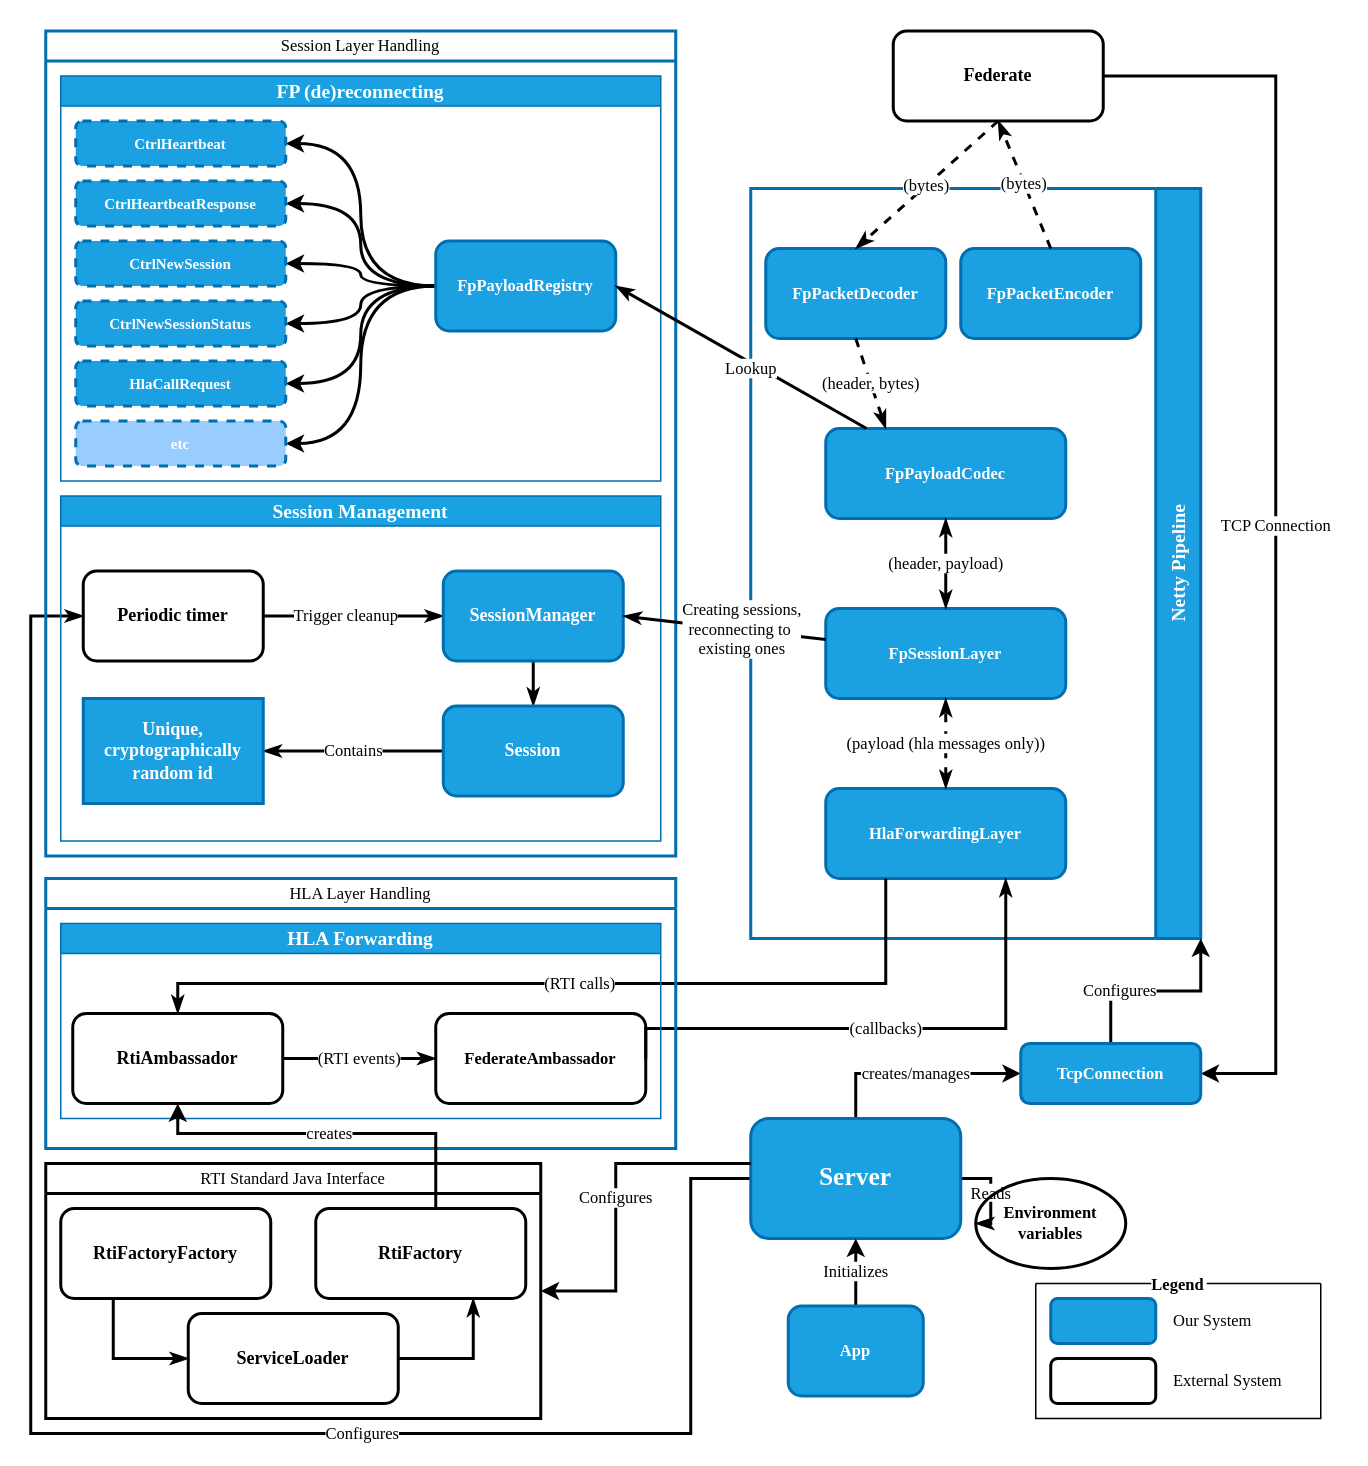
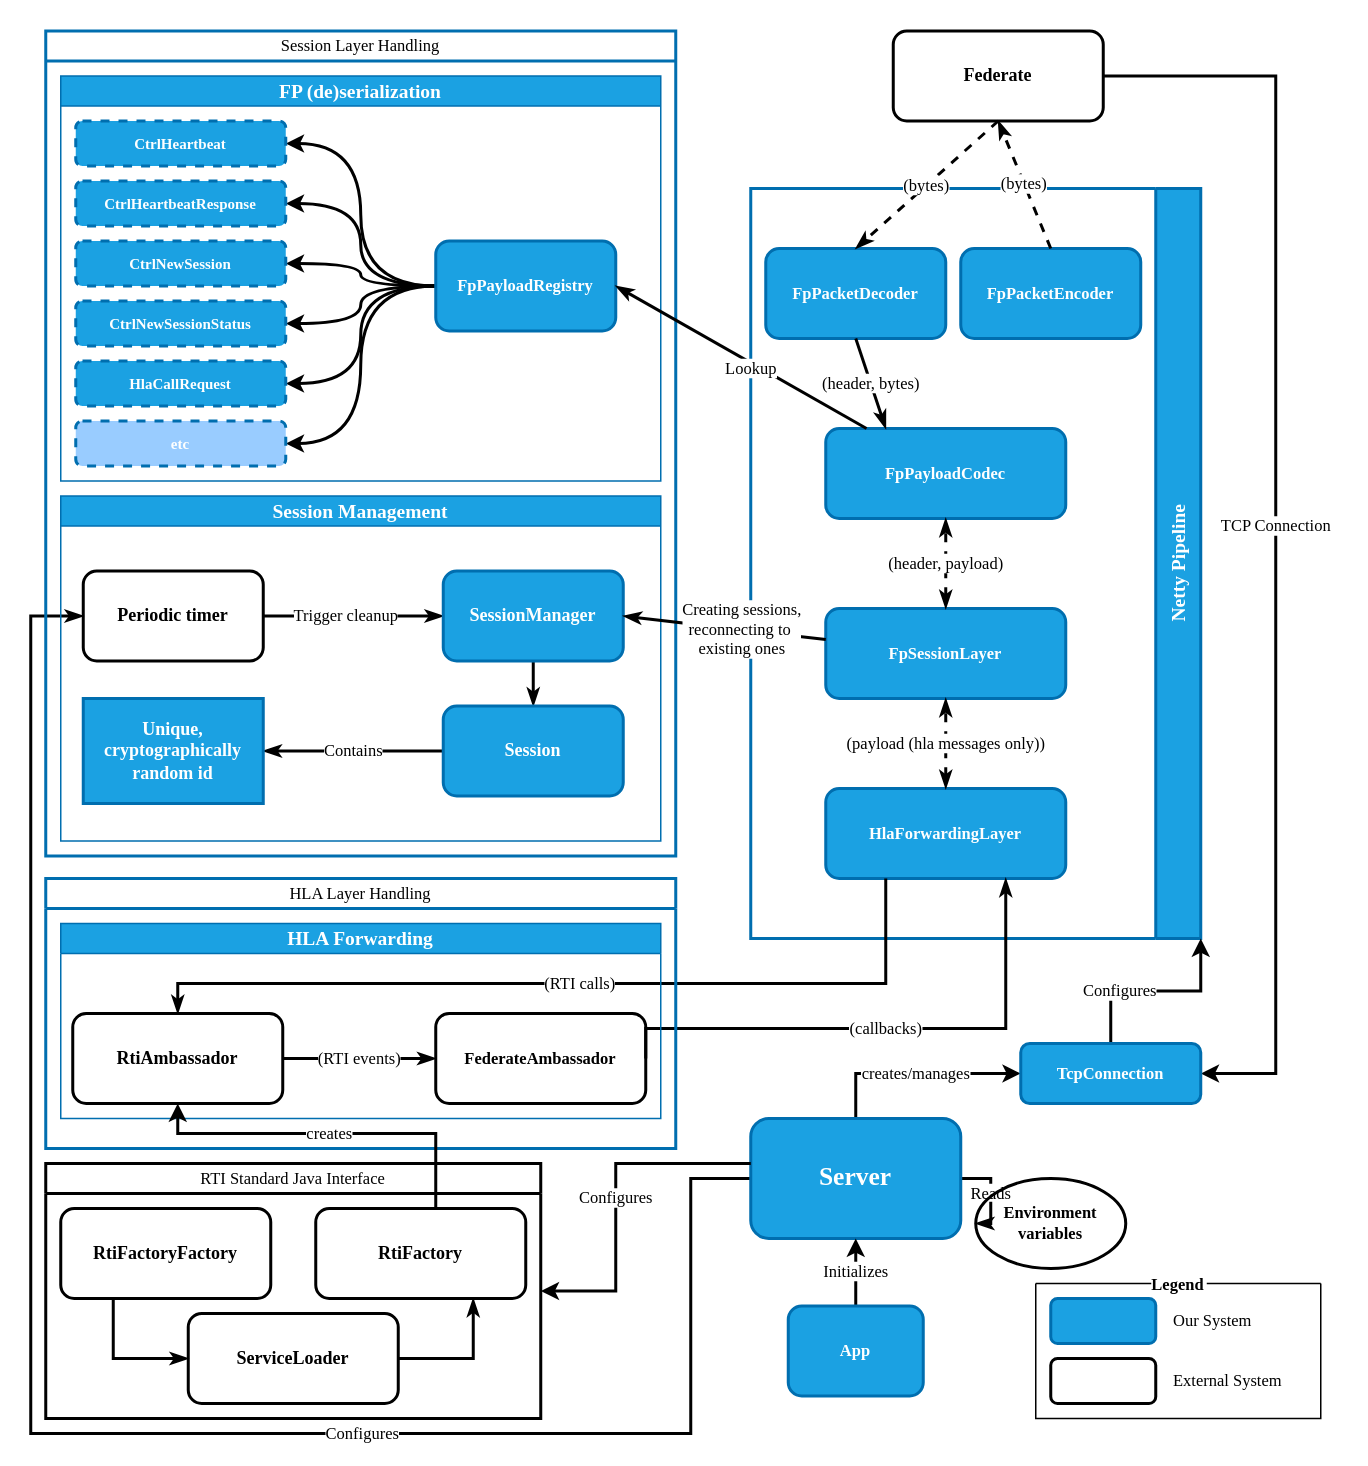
- <mxCell id="19" value="FP (de)reconnecting" style="swimlane;whiteSpace=wrap;html=1;flipH=1;fontFamily=Verdana;fillColor=#1ba1e2;fontColor=#ffffff;strokeColor=#006EAF;fontStyle=1;fontSize=13;startSize=20;" parent="18" vertex="1"><mxGeometry x="10" y="30" width="400" height="270" as="geometry" /></mxCell>
+ <mxCell id="19" value="FP (de)serialization" style="swimlane;whiteSpace=wrap;html=1;flipH=1;fontFamily=Verdana;fillColor=#1ba1e2;fontColor=#ffffff;strokeColor=#006EAF;fontStyle=1;fontSize=13;startSize=20;" parent="18" vertex="1"><mxGeometry x="10" y="30" width="400" height="270" as="geometry" /></mxCell>
- <mxCell id="10" value="(header, bytes)" style="endArrow=classicThin;startArrow=none;html=1;rounded=0;strokeColor=light-dark(#000000,#000000);strokeWidth=2;align=center;verticalAlign=middle;fontFamily=Verdana;fontSize=11;fontColor=default;fontStyle=0;labelBorderColor=none;labelBackgroundColor=default;startFill=0;endFill=1;dashed=1;entryX=0.25;entryY=0;entryDx=0;entryDy=0;exitX=0.5;exitY=1;exitDx=0;exitDy=0;" parent="2" source="3" target="4" edge="1"><mxGeometry width="50" height="50" relative="1" as="geometry"><mxPoint x="10" y="170" as="sourcePoint" /><mxPoint x="100" y="110" as="targetPoint" /></mxGeometry></mxCell>
+ <mxCell id="10" value="(header, bytes)" style="endArrow=classicThin;startArrow=none;html=1;rounded=0;strokeColor=light-dark(#000000,#000000);strokeWidth=2;align=center;verticalAlign=middle;fontFamily=Verdana;fontSize=11;fontColor=default;fontStyle=0;labelBorderColor=none;labelBackgroundColor=default;startFill=0;endFill=1;dashed=0;entryX=0.25;entryY=0;entryDx=0;entryDy=0;exitX=0.5;exitY=1;exitDx=0;exitDy=0;" parent="2" source="3" target="4" edge="1"><mxGeometry width="50" height="50" relative="1" as="geometry"><mxPoint x="10" y="170" as="sourcePoint" /><mxPoint x="100" y="110" as="targetPoint" /></mxGeometry></mxCell>
- <mxCell id="7" value="(header, payload)" style="endArrow=classicThin;startArrow=classicThin;html=1;rounded=0;strokeColor=light-dark(#000000,#000000);strokeWidth=2;align=center;verticalAlign=middle;fontFamily=Verdana;fontSize=11;fontColor=default;fontStyle=0;labelBorderColor=none;labelBackgroundColor=default;startFill=1;endFill=1;dashed=0;entryX=0.5;entryY=1;entryDx=0;entryDy=0;exitX=0.5;exitY=0;exitDx=0;exitDy=0;" parent="2" source="5" target="4" edge="1"><mxGeometry width="50" height="50" relative="1" as="geometry"><mxPoint x="400" y="262" as="sourcePoint" /><mxPoint x="400" y="170" as="targetPoint" /></mxGeometry></mxCell>
+ <mxCell id="7" value="(header, payload)" style="endArrow=classicThin;startArrow=classicThin;html=1;rounded=0;strokeColor=light-dark(#000000,#000000);strokeWidth=2;align=center;verticalAlign=middle;fontFamily=Verdana;fontSize=11;fontColor=default;fontStyle=0;labelBorderColor=none;labelBackgroundColor=default;startFill=1;endFill=1;dashed=1;entryX=0.5;entryY=1;entryDx=0;entryDy=0;exitX=0.5;exitY=0;exitDx=0;exitDy=0;" parent="2" source="5" target="4" edge="1"><mxGeometry width="50" height="50" relative="1" as="geometry"><mxPoint x="400" y="262" as="sourcePoint" /><mxPoint x="400" y="170" as="targetPoint" /></mxGeometry></mxCell>
